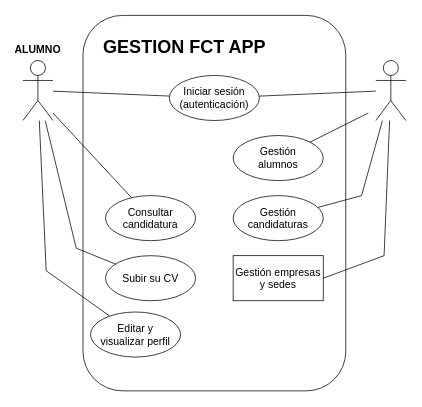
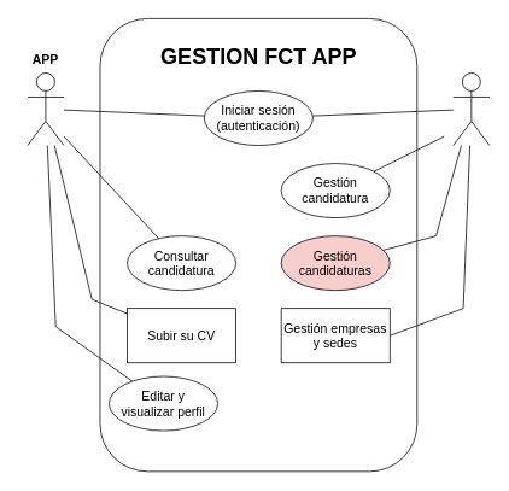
- <mxCell id="13" value="&lt;b&gt;&lt;font style=&quot;font-size: 24px;&quot;&gt;GESTION FCT APP&lt;/font&gt;&lt;/b&gt;" style="text;html=1;strokeColor=none;fillColor=none;align=center;verticalAlign=middle;whiteSpace=wrap;rounded=0;" vertex="1" parent="1"><mxGeometry x="123.75" y="48" width="242.5" height="30" as="geometry" /></mxCell>
+ <mxCell id="13" value="&lt;b&gt;&lt;font style=&quot;font-size: 24px;&quot;&gt;GESTION FCT APP&lt;/font&gt;&lt;/b&gt;" style="text;html=1;strokeColor=none;fillColor=none;align=center;verticalAlign=middle;whiteSpace=wrap;rounded=0;" vertex="1" parent="1"><mxGeometry x="163.75" y="48" width="242.5" height="30" as="geometry" /></mxCell>
- <mxCell id="12" value="&lt;b&gt;&lt;font style=&quot;font-size: 14px;&quot;&gt;ALUMNO&lt;/font&gt;&lt;/b&gt;" style="text;html=1;strokeColor=none;fillColor=none;align=center;verticalAlign=middle;whiteSpace=wrap;rounded=0;" vertex="1" parent="1"><mxGeometry x="20" y="50" width="60" height="30" as="geometry" /></mxCell>
+ <mxCell id="12" value="&lt;b&gt;&lt;font style=&quot;font-size: 14px;&quot;&gt;APP&lt;/font&gt;&lt;/b&gt;" style="text;html=1;strokeColor=none;fillColor=none;align=center;verticalAlign=middle;whiteSpace=wrap;rounded=0;" vertex="1" parent="1"><mxGeometry x="20" y="50" width="60" height="30" as="geometry" /></mxCell>
- <mxCell id="7" value="&lt;font style=&quot;font-size: 14px;&quot;&gt;Gestión &lt;br&gt;alumnos&lt;/font&gt;" style="ellipse;whiteSpace=wrap;html=1;" vertex="1" parent="1"><mxGeometry x="310" y="180" width="120" height="60" as="geometry" /></mxCell>
+ <mxCell id="7" value="&lt;font style=&quot;font-size: 14px;&quot;&gt;Gestión &lt;br&gt;candidatura&lt;/font&gt;" style="ellipse;whiteSpace=wrap;html=1;" vertex="1" parent="1"><mxGeometry x="310" y="180" width="120" height="60" as="geometry" /></mxCell>
- <mxCell id="6" value="&lt;font style=&quot;font-size: 14px;&quot;&gt;Gestión &lt;br&gt;candidaturas&lt;br&gt;&lt;/font&gt;" style="ellipse;whiteSpace=wrap;html=1;" vertex="1" parent="1"><mxGeometry x="310" y="260" width="120" height="60" as="geometry" /></mxCell>
+ <mxCell id="6" value="&lt;font style=&quot;font-size: 14px;&quot;&gt;Gestión &lt;br&gt;candidaturas&lt;br&gt;&lt;/font&gt;" style="ellipse;whiteSpace=wrap;html=1;fillColor=#f8cecc;" vertex="1" parent="1"><mxGeometry x="310" y="260" width="120" height="60" as="geometry" /></mxCell>
- <mxCell id="8" value="&lt;font style=&quot;font-size: 14px;&quot;&gt;Subir su CV&lt;/font&gt;" style="ellipse;whiteSpace=wrap;html=1;" vertex="1" parent="1"><mxGeometry x="140" y="340" width="120" height="60" as="geometry" /></mxCell>
+ <mxCell id="8" value="&lt;font style=&quot;font-size: 14px;&quot;&gt;Subir su CV&lt;/font&gt;" style="whiteSpace=wrap;html=1;rounded=0;" vertex="1" parent="1"><mxGeometry x="140" y="340" width="120" height="60" as="geometry" /></mxCell>
